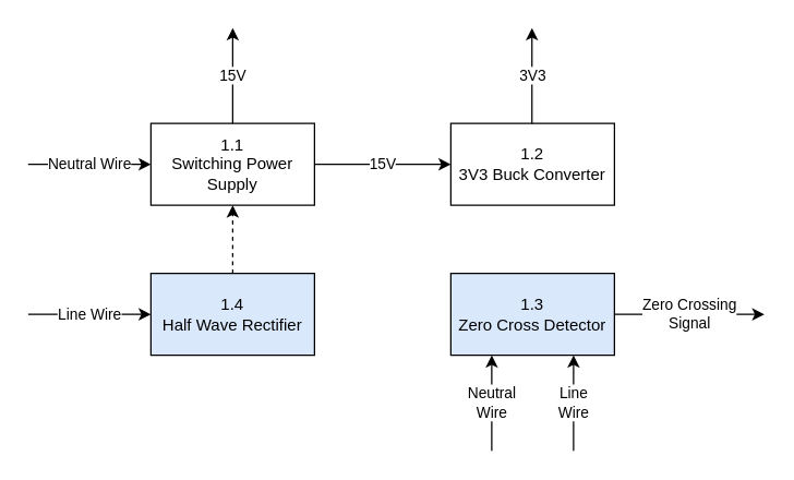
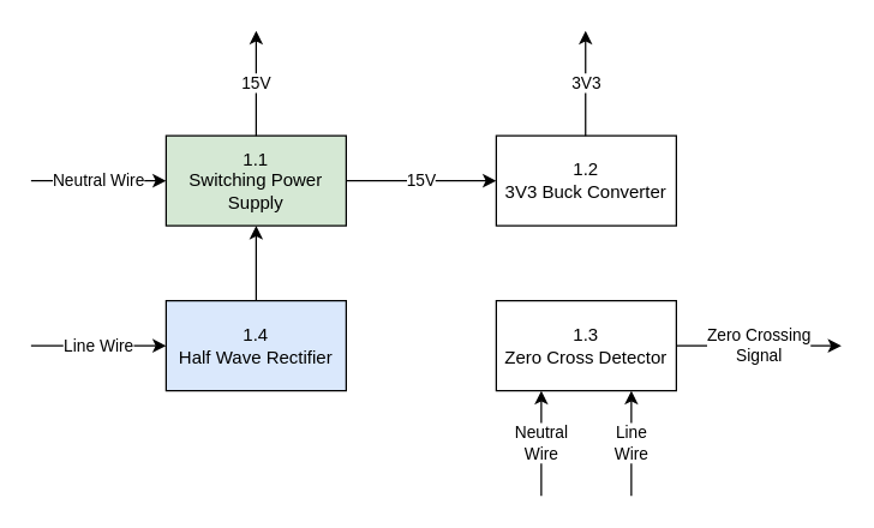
- <mxCell id="2" value="1.1&lt;br&gt;Switching Power Supply" style="rounded=0;whiteSpace=wrap;html=1;" vertex="1" parent="1"><mxGeometry x="110" y="90" width="120" height="60" as="geometry" /></mxCell>
+ <mxCell id="2" value="1.1&lt;br&gt;Switching Power Supply" style="rounded=0;whiteSpace=wrap;html=1;fillColor=#d5e8d4;" vertex="1" parent="1"><mxGeometry x="110" y="90" width="120" height="60" as="geometry" /></mxCell>
- <mxCell id="11" value="" style="endArrow=classic;html=1;rounded=0;entryX=0.5;entryY=1;entryDx=0;entryDy=0;exitX=0.5;exitY=0;exitDx=0;exitDy=0;dashed=1;" edge="1" parent="1" source="5" target="2"><mxGeometry width="50" height="50" relative="1" as="geometry"><mxPoint x="280" y="200" as="sourcePoint" /><mxPoint x="330" y="150" as="targetPoint" /></mxGeometry></mxCell>
+ <mxCell id="11" value="" style="endArrow=classic;html=1;rounded=0;entryX=0.5;entryY=1;entryDx=0;entryDy=0;exitX=0.5;exitY=0;exitDx=0;exitDy=0;" edge="1" parent="1" source="5" target="2"><mxGeometry width="50" height="50" relative="1" as="geometry"><mxPoint x="280" y="200" as="sourcePoint" /><mxPoint x="330" y="150" as="targetPoint" /></mxGeometry></mxCell>
- <mxCell id="4" value="1.3&lt;br&gt;Zero Cross Detector" style="whiteSpace=wrap;html=1;fillColor=#dae8fc;" vertex="1" parent="1"><mxGeometry x="330" y="200" width="120" height="60" as="geometry" /></mxCell>
+ <mxCell id="4" value="1.3&lt;br&gt;Zero Cross Detector" style="whiteSpace=wrap;html=1;" vertex="1" parent="1"><mxGeometry x="330" y="200" width="120" height="60" as="geometry" /></mxCell>
